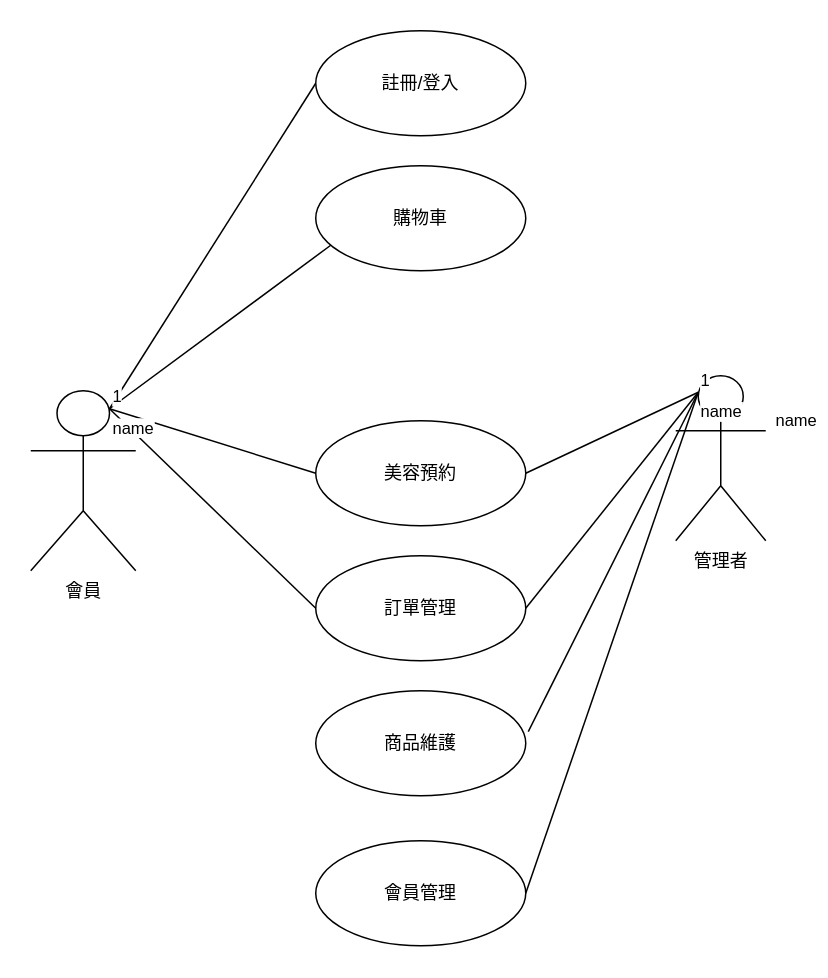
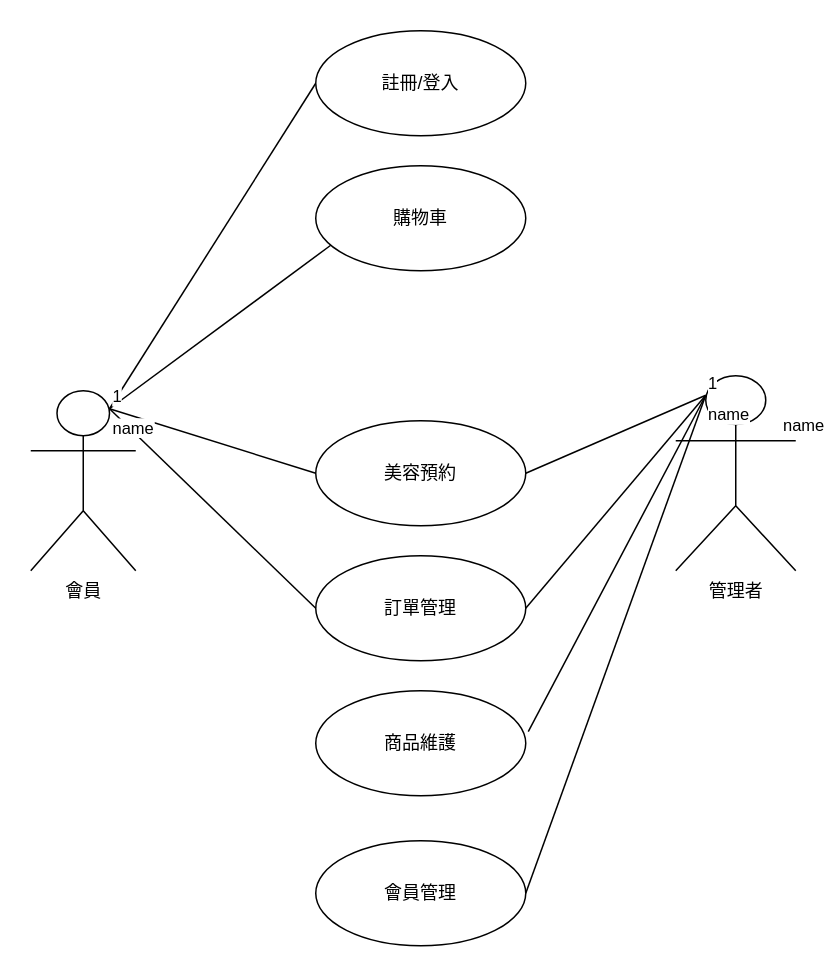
- <mxCell id="5" value="管理者" style="shape=umlActor;verticalLabelPosition=bottom;verticalAlign=top;html=1;" vertex="1" parent="1"><mxGeometry x="450" y="250" width="60" height="110" as="geometry" /></mxCell>
+ <mxCell id="5" value="管理者" style="shape=umlActor;verticalLabelPosition=bottom;verticalAlign=top;html=1;" vertex="1" parent="1"><mxGeometry x="450" y="250" width="80" height="130" as="geometry" /></mxCell>
